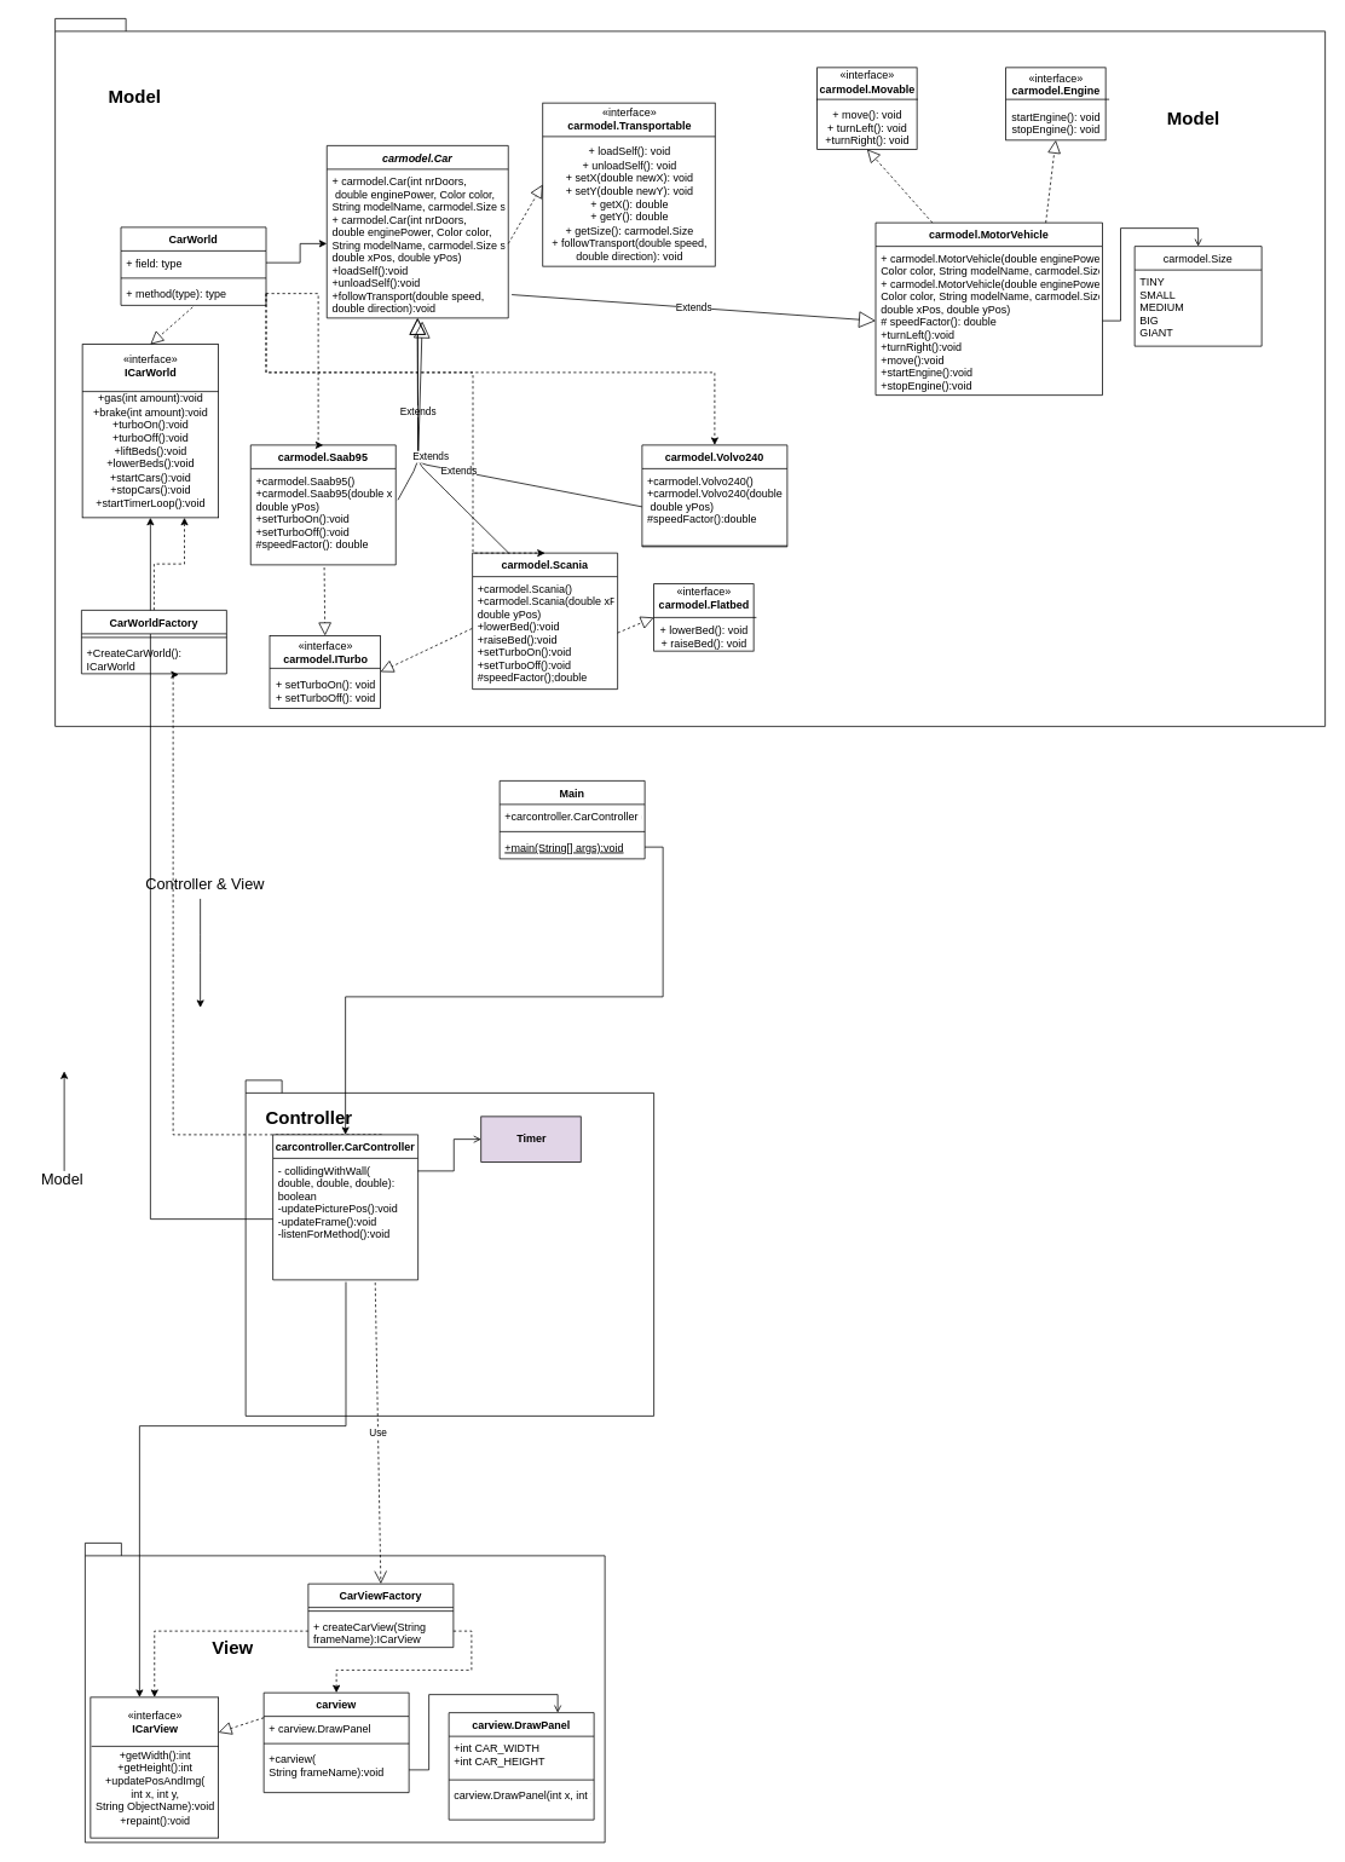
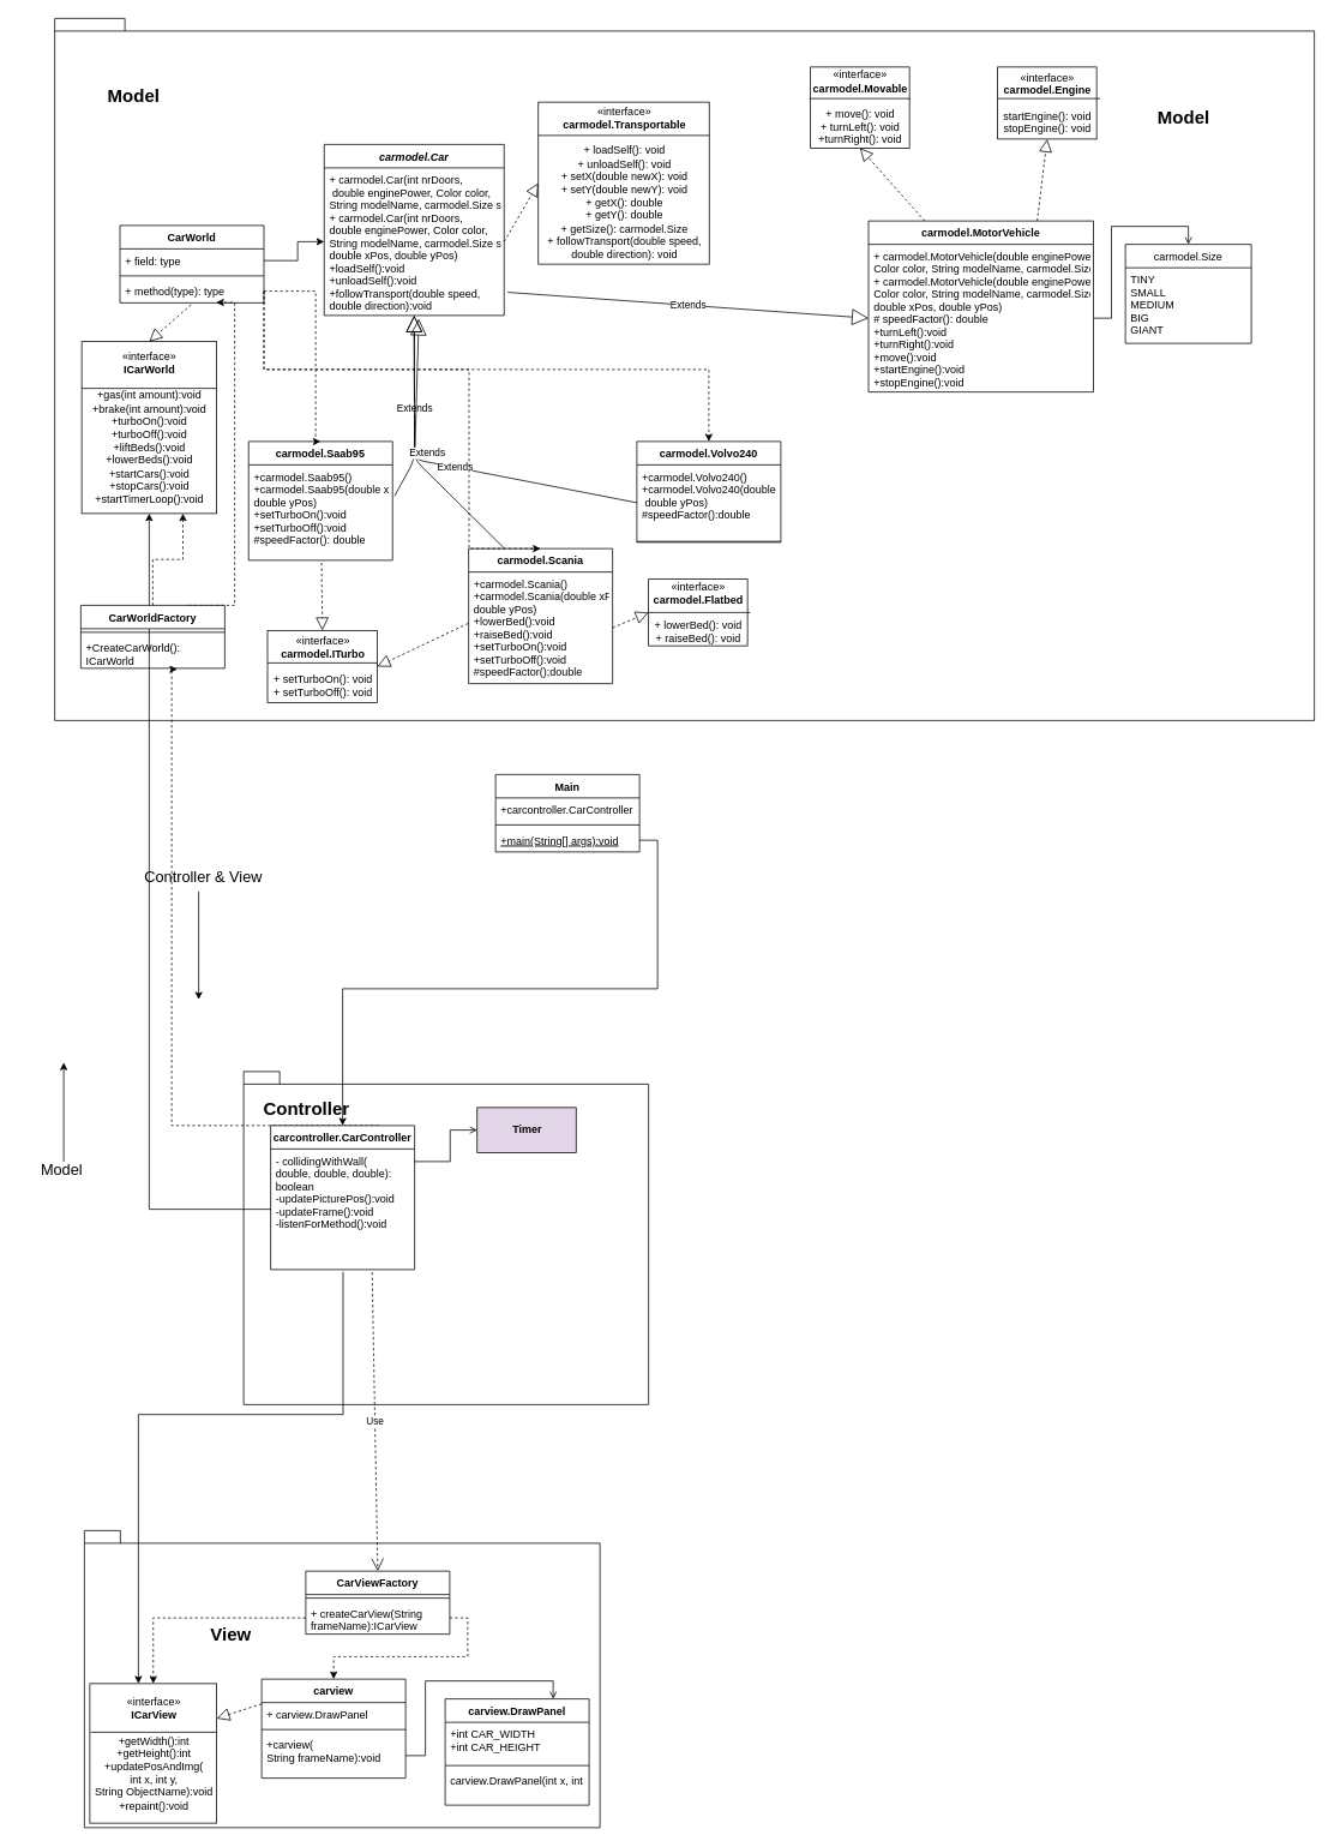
+ <mxCell id="82" style="edgeStyle=orthogonalEdgeStyle;rounded=0;orthogonalLoop=1;jettySize=auto;html=1;exitX=0.75;exitY=0;exitDx=0;exitDy=0;dashed=1;entryX=0.669;entryY=0.981;entryDx=0;entryDy=0;entryPerimeter=0;" parent="1" source="83" target="52" edge="1"><mxGeometry relative="1" as="geometry"><Array as="points"><mxPoint x="260" y="672" /><mxPoint x="260" y="336" /></Array></mxGeometry></mxCell>
